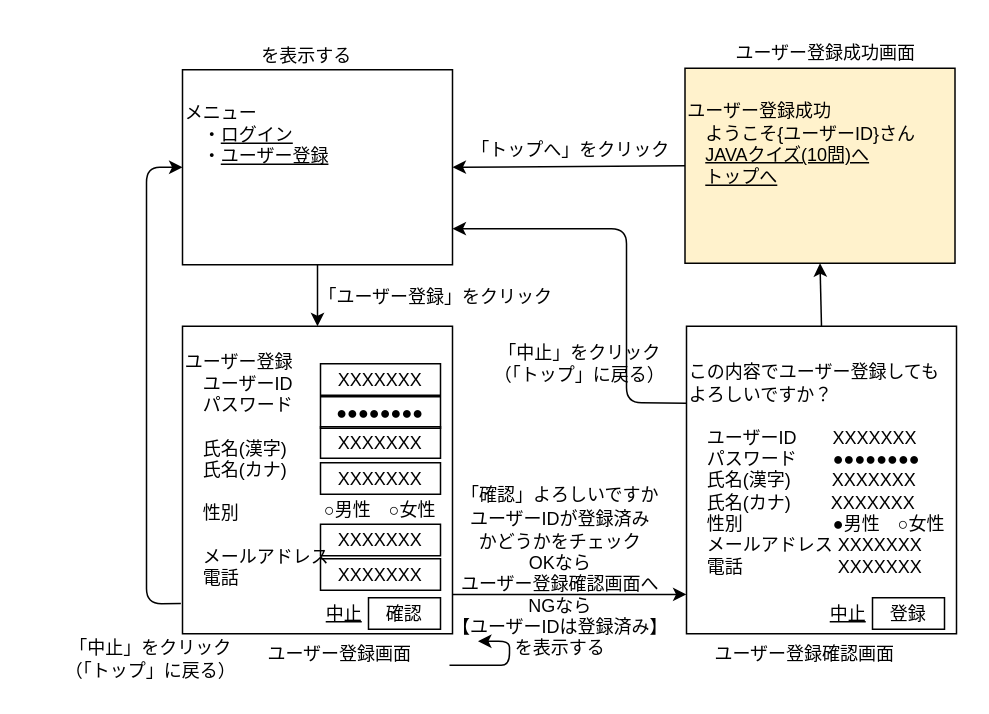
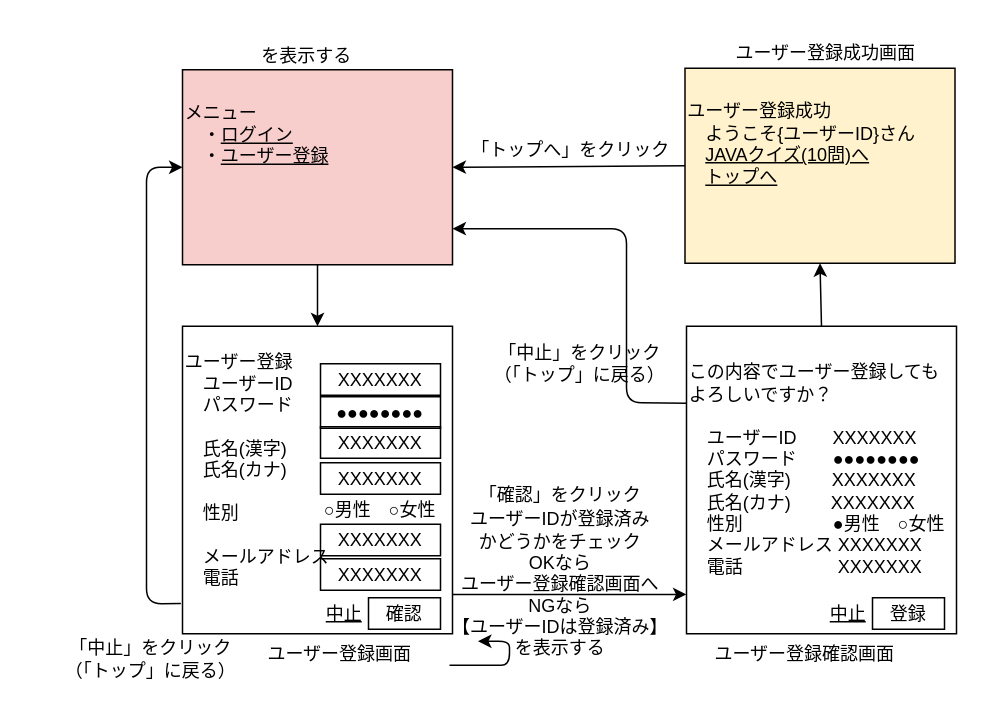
- <mxCell id="2" value="メニュー&lt;br&gt;　・&lt;u&gt;ログイン&lt;/u&gt;&lt;br&gt;　・&lt;u&gt;ユーザー登録&lt;br&gt;&lt;br&gt;&lt;br&gt;&lt;br&gt;&lt;/u&gt;" style="rounded=0;whiteSpace=wrap;html=1;align=left;" parent="1" vertex="1"><mxGeometry x="121" y="46" width="180" height="130" as="geometry" /></mxCell>
+ <mxCell id="2" value="メニュー&lt;br&gt;　・&lt;u&gt;ログイン&lt;/u&gt;&lt;br&gt;　・&lt;u&gt;ユーザー登録&lt;br&gt;&lt;br&gt;&lt;br&gt;&lt;br&gt;&lt;/u&gt;" style="rounded=0;whiteSpace=wrap;html=1;align=left;fillColor=#f8cecc;" parent="1" vertex="1"><mxGeometry x="121" y="46" width="180" height="130" as="geometry" /></mxCell>
- <mxCell id="10" value="「ユーザー登録」をクリック" style="text;html=1;strokeColor=none;fillColor=none;align=center;verticalAlign=middle;whiteSpace=wrap;rounded=0;" parent="1" vertex="1"><mxGeometry x="210" y="183" width="160" height="30" as="geometry" /></mxCell>
- <mxCell id="12" value="「確認」よろしいですか" style="text;html=1;strokeColor=none;fillColor=none;align=center;verticalAlign=middle;whiteSpace=wrap;rounded=0;" parent="1" vertex="1"><mxGeometry x="293" y="315" width="160" height="30" as="geometry" /></mxCell>
+ <mxCell id="12" value="「確認」をクリック" style="text;html=1;strokeColor=none;fillColor=none;align=center;verticalAlign=middle;whiteSpace=wrap;rounded=0;" parent="1" vertex="1"><mxGeometry x="293" y="315" width="160" height="30" as="geometry" /></mxCell>
